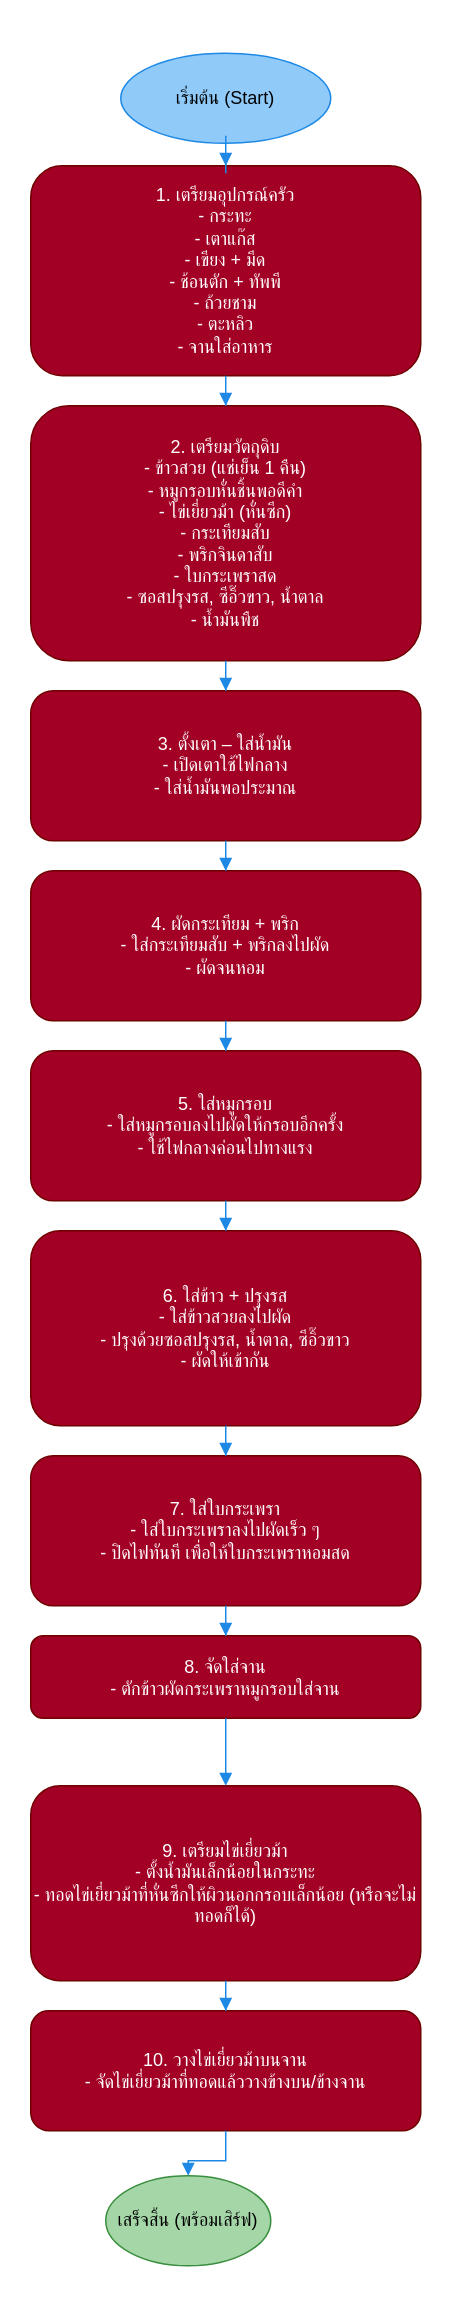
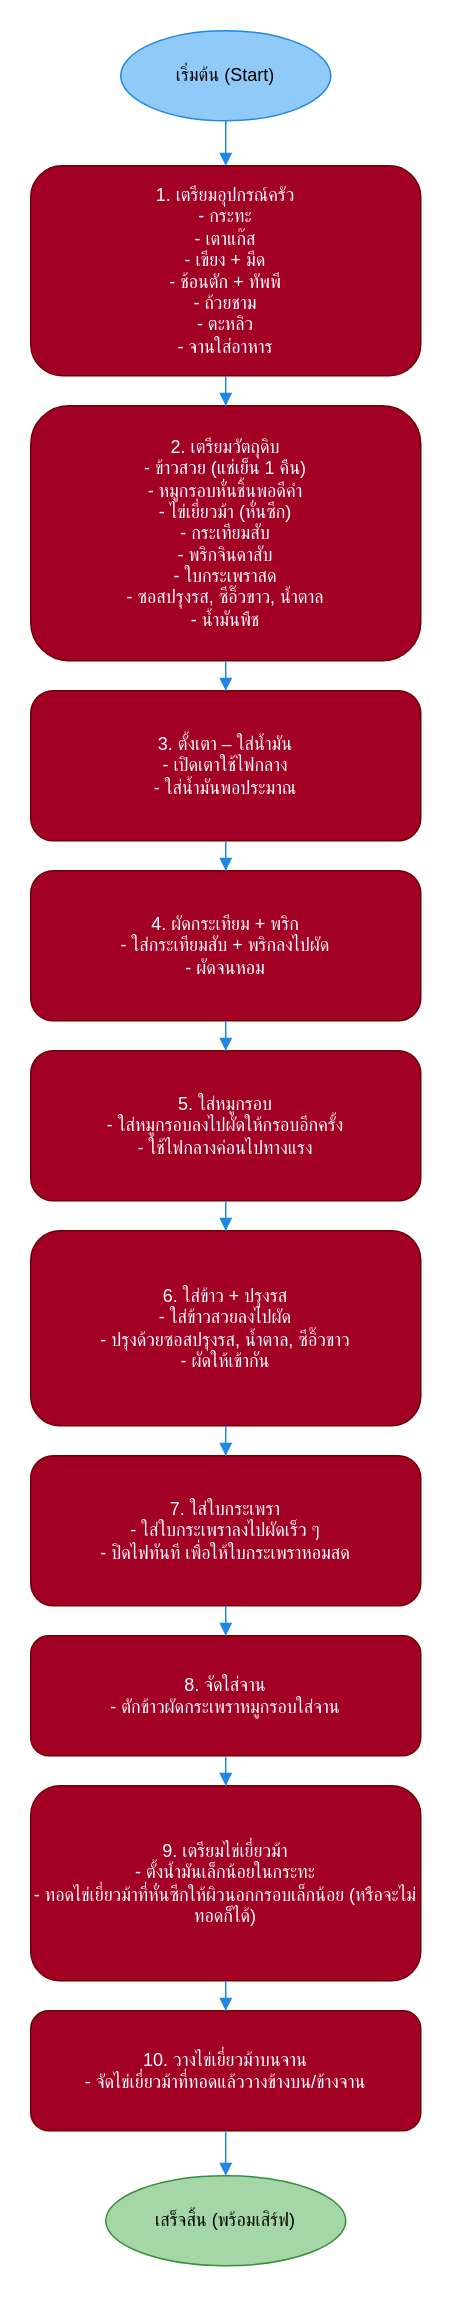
- <mxCell id="2" value="เริ่มต้น (Start)" style="ellipse;whiteSpace=wrap;html=1;fillColor=#90caf9;strokeColor=#1e88e5;" vertex="1" parent="1"><mxGeometry x="80" y="35" width="140" height="60" as="geometry" /></mxCell>
+ <mxCell id="2" value="เริ่มต้น (Start)" style="ellipse;whiteSpace=wrap;html=1;fillColor=#90caf9;strokeColor=#1e88e5;" vertex="1" parent="1"><mxGeometry x="80" y="20" width="140" height="60" as="geometry" /></mxCell>
- <mxCell id="10" value="8. จัดใส่จาน&#10;- ตักข้าวผัดกระเพราหมูกรอบใส่จาน" style="rounded=1;whiteSpace=wrap;html=1;fillColor=#a20025;strokeColor=#6F0000;fontColor=#ffffff;" vertex="1" parent="1"><mxGeometry x="20" y="1090" width="260" height="55" as="geometry" /></mxCell>
+ <mxCell id="10" value="8. จัดใส่จาน&#10;- ตักข้าวผัดกระเพราหมูกรอบใส่จาน" style="rounded=1;whiteSpace=wrap;html=1;fillColor=#a20025;strokeColor=#6F0000;fontColor=#ffffff;" vertex="1" parent="1"><mxGeometry x="20" y="1090" width="260" height="80" as="geometry" /></mxCell>
- <mxCell id="13" value="เสร็จสิ้น (พร้อมเสิร์ฟ)" style="ellipse;whiteSpace=wrap;html=1;fillColor=#a5d6a7;strokeColor=#388e3c;" vertex="1" parent="1"><mxGeometry x="70" y="1450" width="110" height="60" as="geometry" /></mxCell>
+ <mxCell id="13" value="เสร็จสิ้น (พร้อมเสิร์ฟ)" style="ellipse;whiteSpace=wrap;html=1;fillColor=#a5d6a7;strokeColor=#388e3c;" vertex="1" parent="1"><mxGeometry x="70" y="1450" width="160" height="60" as="geometry" /></mxCell>
